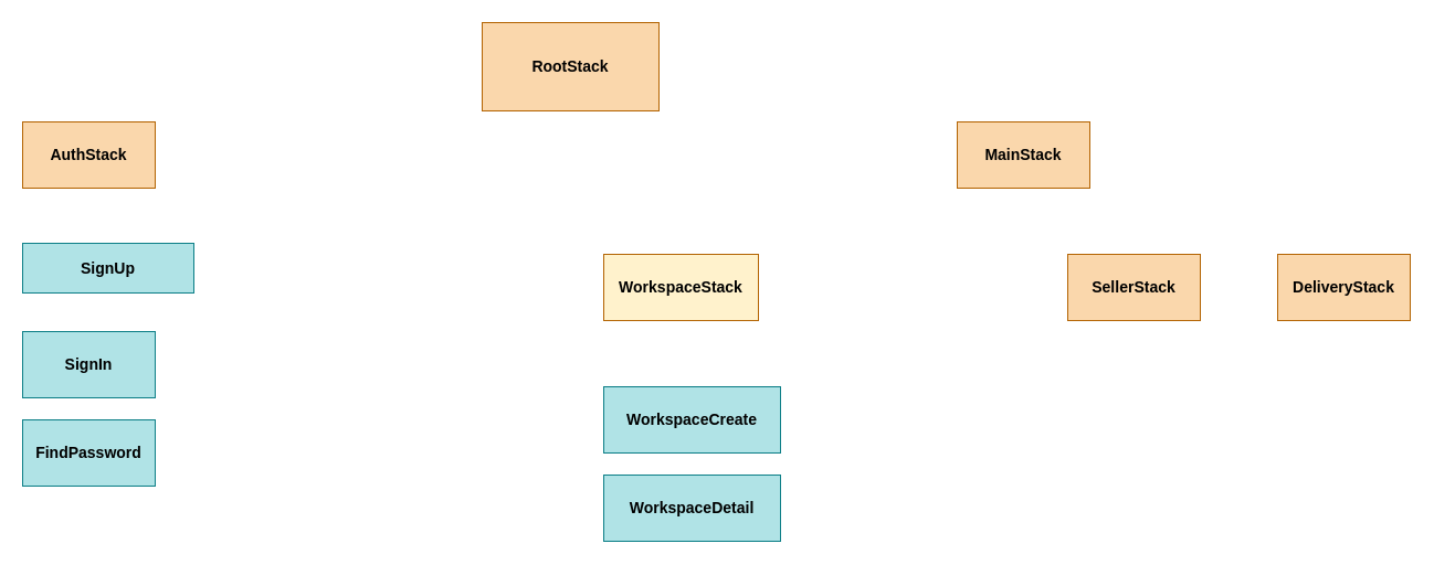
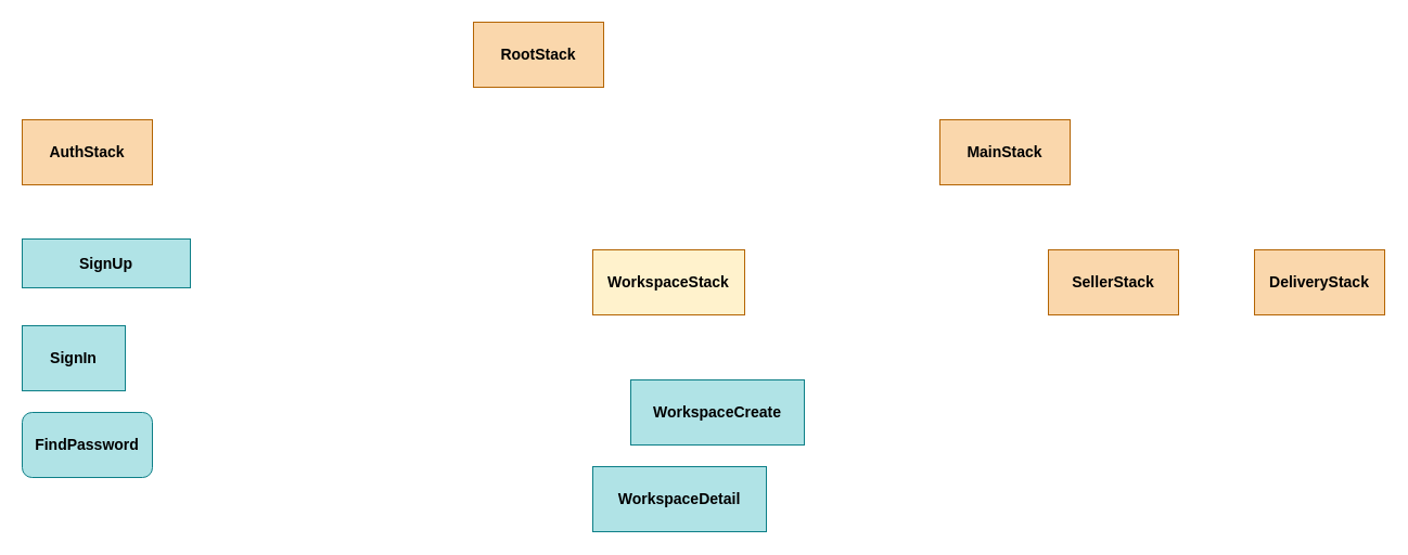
- <mxCell id="2" value="&lt;font color=&quot;#000000&quot; style=&quot;font-size: 14px&quot;&gt;&lt;b&gt;RootStack&lt;/b&gt;&lt;/font&gt;" style="rounded=0;whiteSpace=wrap;html=1;fillColor=#fad7ac;strokeColor=#b46504;" parent="1" vertex="1"><mxGeometry x="436" y="20" width="160" height="80" as="geometry" /></mxCell>
+ <mxCell id="2" value="&lt;font color=&quot;#000000&quot; style=&quot;font-size: 14px&quot;&gt;&lt;b&gt;RootStack&lt;/b&gt;&lt;/font&gt;" style="rounded=0;whiteSpace=wrap;html=1;fillColor=#fad7ac;strokeColor=#b46504;" parent="1" vertex="1"><mxGeometry x="436" y="20" width="120" height="60" as="geometry" /></mxCell>
- <mxCell id="8" value="&lt;font color=&quot;#000000&quot; style=&quot;font-size: 14px&quot;&gt;&lt;b&gt;SignIn&lt;/b&gt;&lt;/font&gt;" style="rounded=0;whiteSpace=wrap;html=1;fillColor=#b0e3e6;strokeColor=#0e8088;" vertex="1" parent="1"><mxGeometry x="20" y="300" width="120" height="60" as="geometry" /></mxCell>
+ <mxCell id="8" value="&lt;font color=&quot;#000000&quot; style=&quot;font-size: 14px&quot;&gt;&lt;b&gt;SignIn&lt;/b&gt;&lt;/font&gt;" style="rounded=0;whiteSpace=wrap;html=1;fillColor=#b0e3e6;strokeColor=#0e8088;" vertex="1" parent="1"><mxGeometry x="20" y="300" width="95" height="60" as="geometry" /></mxCell>
- <mxCell id="10" value="&lt;font color=&quot;#000000&quot; style=&quot;font-size: 14px&quot;&gt;&lt;b&gt;WorkspaceCreate&lt;/b&gt;&lt;/font&gt;" style="rounded=0;whiteSpace=wrap;html=1;fillColor=#b0e3e6;strokeColor=#0e8088;" vertex="1" parent="1"><mxGeometry x="546" y="350" width="160" height="60" as="geometry" /></mxCell>
+ <mxCell id="10" value="&lt;font color=&quot;#000000&quot; style=&quot;font-size: 14px&quot;&gt;&lt;b&gt;WorkspaceCreate&lt;/b&gt;&lt;/font&gt;" style="rounded=0;whiteSpace=wrap;html=1;fillColor=#b0e3e6;strokeColor=#0e8088;" vertex="1" parent="1"><mxGeometry x="581" y="350" width="160" height="60" as="geometry" /></mxCell>
- <mxCell id="9" value="&lt;font color=&quot;#000000&quot; style=&quot;font-size: 14px&quot;&gt;&lt;b&gt;FindPassword&lt;/b&gt;&lt;/font&gt;" style="rounded=0;whiteSpace=wrap;html=1;fillColor=#b0e3e6;strokeColor=#0e8088;" vertex="1" parent="1"><mxGeometry x="20" y="380" width="120" height="60" as="geometry" /></mxCell>
+ <mxCell id="9" value="&lt;font color=&quot;#000000&quot; style=&quot;font-size: 14px&quot;&gt;&lt;b&gt;FindPassword&lt;/b&gt;&lt;/font&gt;" style="whiteSpace=wrap;html=1;fillColor=#b0e3e6;strokeColor=#0e8088;rounded=1;" vertex="1" parent="1"><mxGeometry x="20" y="380" width="120" height="60" as="geometry" /></mxCell>
